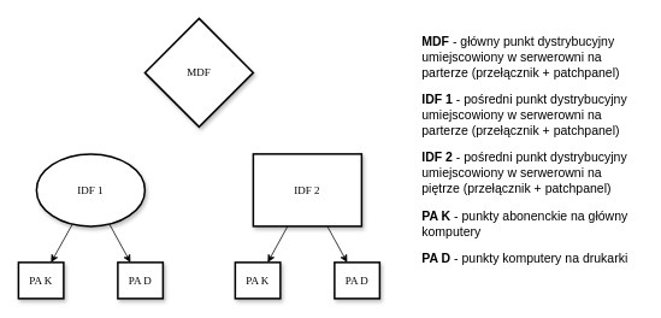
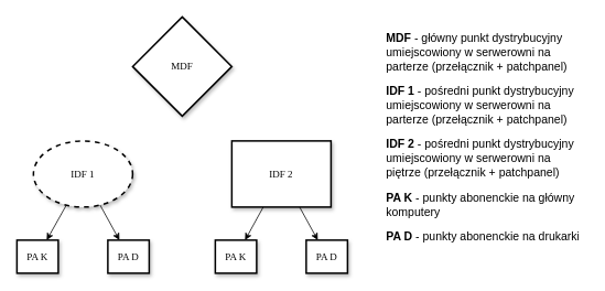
- <mxCell id="8" value="IDF 1" style="ellipse;whiteSpace=wrap;html=1;rounded=1;shadow=1;comic=0;labelBackgroundColor=none;strokeWidth=2;fontFamily=Verdana;fontSize=12;align=center;" vertex="1" parent="1"><mxGeometry x="40" y="170" width="120" height="80" as="geometry" /></mxCell>
+ <mxCell id="8" value="IDF 1" style="ellipse;whiteSpace=wrap;html=1;rounded=1;shadow=1;comic=0;labelBackgroundColor=none;strokeWidth=2;fontFamily=Verdana;fontSize=12;align=center;dashed=1;" vertex="1" parent="1"><mxGeometry x="40" y="170" width="120" height="80" as="geometry" /></mxCell>
- <mxCell id="23" value="&lt;font style=&quot;font-size: 14px;&quot;&gt;&lt;b&gt;PA D&lt;/b&gt; - punkty komputery na drukarki&lt;br&gt;&lt;/font&gt;" style="shape=partialRectangle;html=1;whiteSpace=wrap;connectable=0;strokeColor=inherit;overflow=hidden;fillColor=none;top=0;left=0;bottom=0;right=0;pointerEvents=1;fontSize=12;align=left;spacingLeft=5;" vertex="1" parent="22"><mxGeometry width="250" height="30" as="geometry"><mxRectangle width="250" height="30" as="alternateBounds" /></mxGeometry></mxCell>
+ <mxCell id="23" value="&lt;font style=&quot;font-size: 14px;&quot;&gt;&lt;b&gt;PA D&lt;/b&gt; - punkty abonenckie na drukarki&lt;br&gt;&lt;/font&gt;" style="shape=partialRectangle;html=1;whiteSpace=wrap;connectable=0;strokeColor=inherit;overflow=hidden;fillColor=none;top=0;left=0;bottom=0;right=0;pointerEvents=1;fontSize=12;align=left;spacingLeft=5;" vertex="1" parent="22"><mxGeometry width="250" height="30" as="geometry"><mxRectangle width="250" height="30" as="alternateBounds" /></mxGeometry></mxCell>
